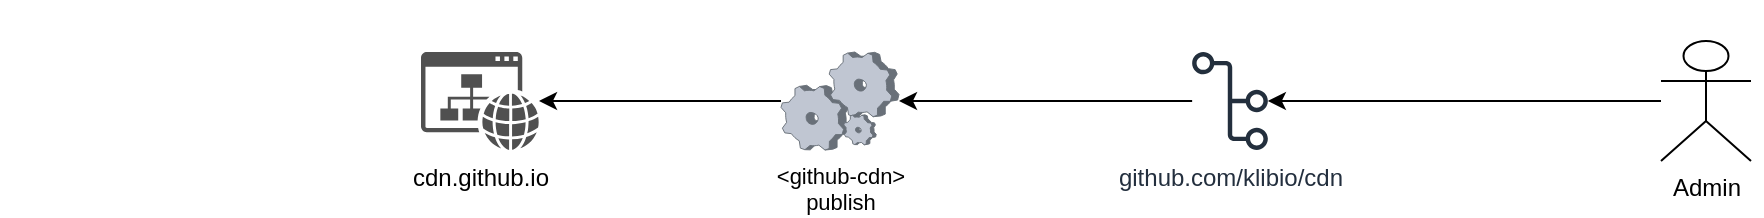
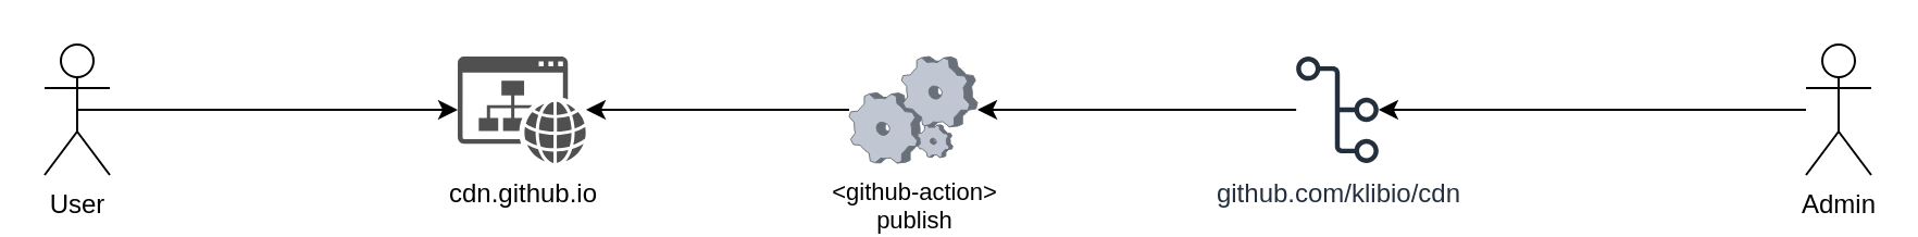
+ <mxCell id="3" value="User" style="shape=umlActor;verticalLabelPosition=bottom;verticalAlign=top;html=1;outlineConnect=0;" vertex="1" parent="1"><mxGeometry x="20" y="20" width="30" height="60" as="geometry" /></mxCell>
+ <mxCell id="2" style="rounded=0;orthogonalLoop=1;jettySize=auto;html=1;exitX=0.5;exitY=0.5;exitDx=0;exitDy=0;exitPerimeter=0;" edge="1" parent="1" source="3" target="4"><mxGeometry relative="1" as="geometry" /></mxCell>
- <mxCell id="10" value="Admin" style="shape=umlActor;verticalLabelPosition=bottom;verticalAlign=top;html=1;outlineConnect=0;" vertex="1" parent="1"><mxGeometry x="830" y="20" width="45" height="60" as="geometry" /></mxCell>
+ <mxCell id="10" value="Admin" style="shape=umlActor;verticalLabelPosition=bottom;verticalAlign=top;html=1;outlineConnect=0;" vertex="1" parent="1"><mxGeometry x="830" y="20" width="30" height="60" as="geometry" /></mxCell>
- <mxCell id="8" value="&amp;lt;github-cdn&amp;gt;&lt;br&gt;publish" style="verticalLabelPosition=bottom;sketch=0;aspect=fixed;html=1;verticalAlign=top;strokeColor=none;align=center;outlineConnect=0;shape=mxgraph.citrix.process;fontFamily=Helvetica;fontSize=11;fontColor=default;labelBackgroundColor=default;" vertex="1" parent="1"><mxGeometry x="390" y="25.5" width="59" height="49" as="geometry" /></mxCell>
+ <mxCell id="8" value="&amp;lt;github-action&amp;gt;&lt;br&gt;publish" style="verticalLabelPosition=bottom;sketch=0;aspect=fixed;html=1;verticalAlign=top;strokeColor=none;align=center;outlineConnect=0;shape=mxgraph.citrix.process;fontFamily=Helvetica;fontSize=11;fontColor=default;labelBackgroundColor=default;" vertex="1" parent="1"><mxGeometry x="390" y="25.5" width="59" height="49" as="geometry" /></mxCell>
